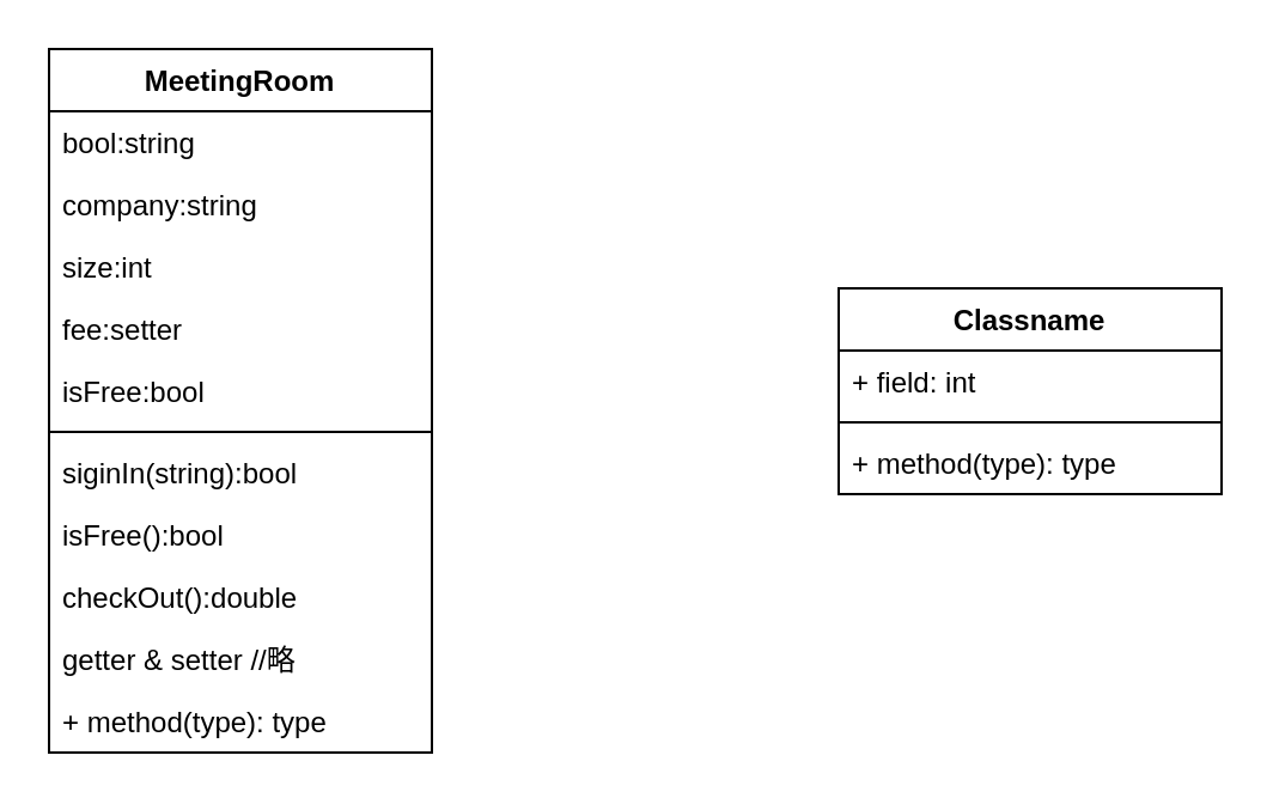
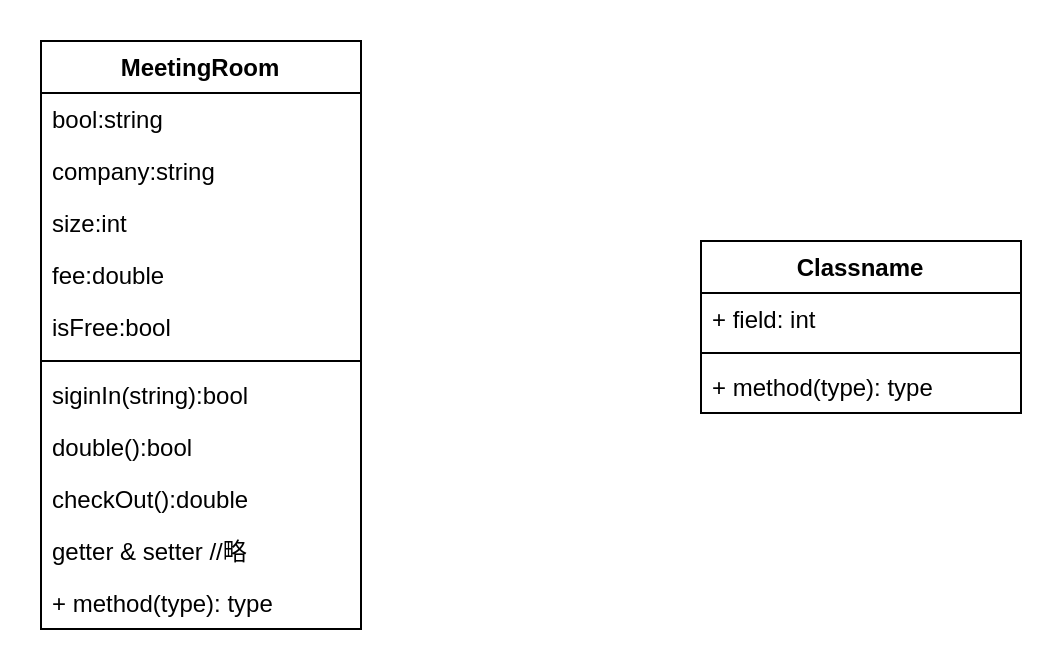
- <mxCell id="6" value="fee:setter" style="text;strokeColor=none;fillColor=none;align=left;verticalAlign=top;spacingLeft=4;spacingRight=4;overflow=hidden;rotatable=0;points=[[0,0.5],[1,0.5]];portConstraint=eastwest;" vertex="1" parent="2"><mxGeometry y="104" width="160" height="26" as="geometry" /></mxCell>
+ <mxCell id="6" value="fee:double" style="text;strokeColor=none;fillColor=none;align=left;verticalAlign=top;spacingLeft=4;spacingRight=4;overflow=hidden;rotatable=0;points=[[0,0.5],[1,0.5]];portConstraint=eastwest;" vertex="1" parent="2"><mxGeometry y="104" width="160" height="26" as="geometry" /></mxCell>
- <mxCell id="10" value="isFree():bool" style="text;strokeColor=none;fillColor=none;align=left;verticalAlign=top;spacingLeft=4;spacingRight=4;overflow=hidden;rotatable=0;points=[[0,0.5],[1,0.5]];portConstraint=eastwest;" vertex="1" parent="2"><mxGeometry y="190" width="160" height="26" as="geometry" /></mxCell>
+ <mxCell id="10" value="double():bool" style="text;strokeColor=none;fillColor=none;align=left;verticalAlign=top;spacingLeft=4;spacingRight=4;overflow=hidden;rotatable=0;points=[[0,0.5],[1,0.5]];portConstraint=eastwest;" vertex="1" parent="2"><mxGeometry y="190" width="160" height="26" as="geometry" /></mxCell>
